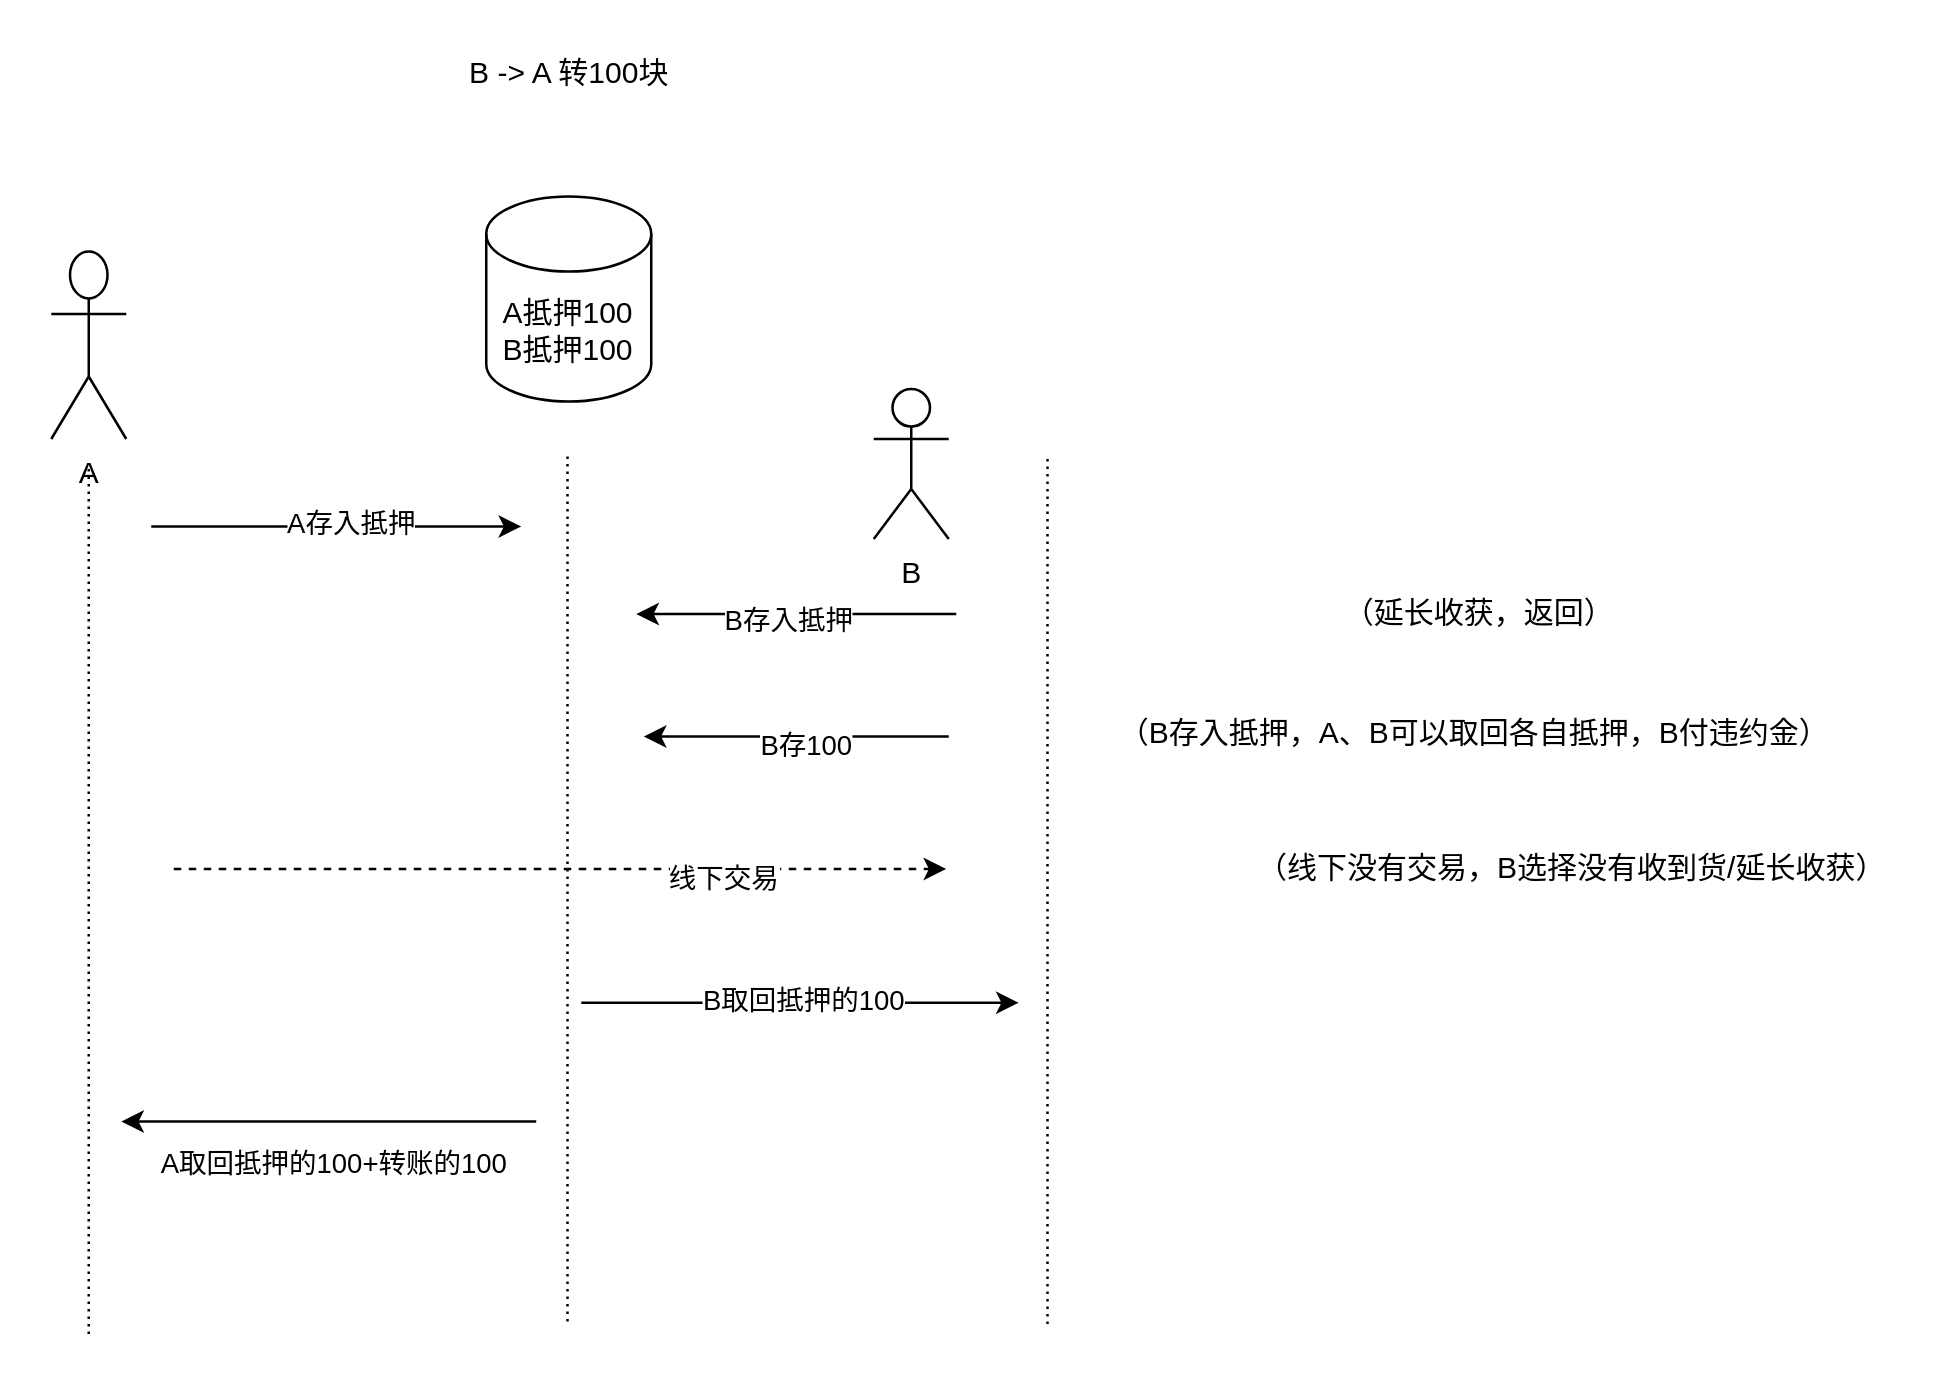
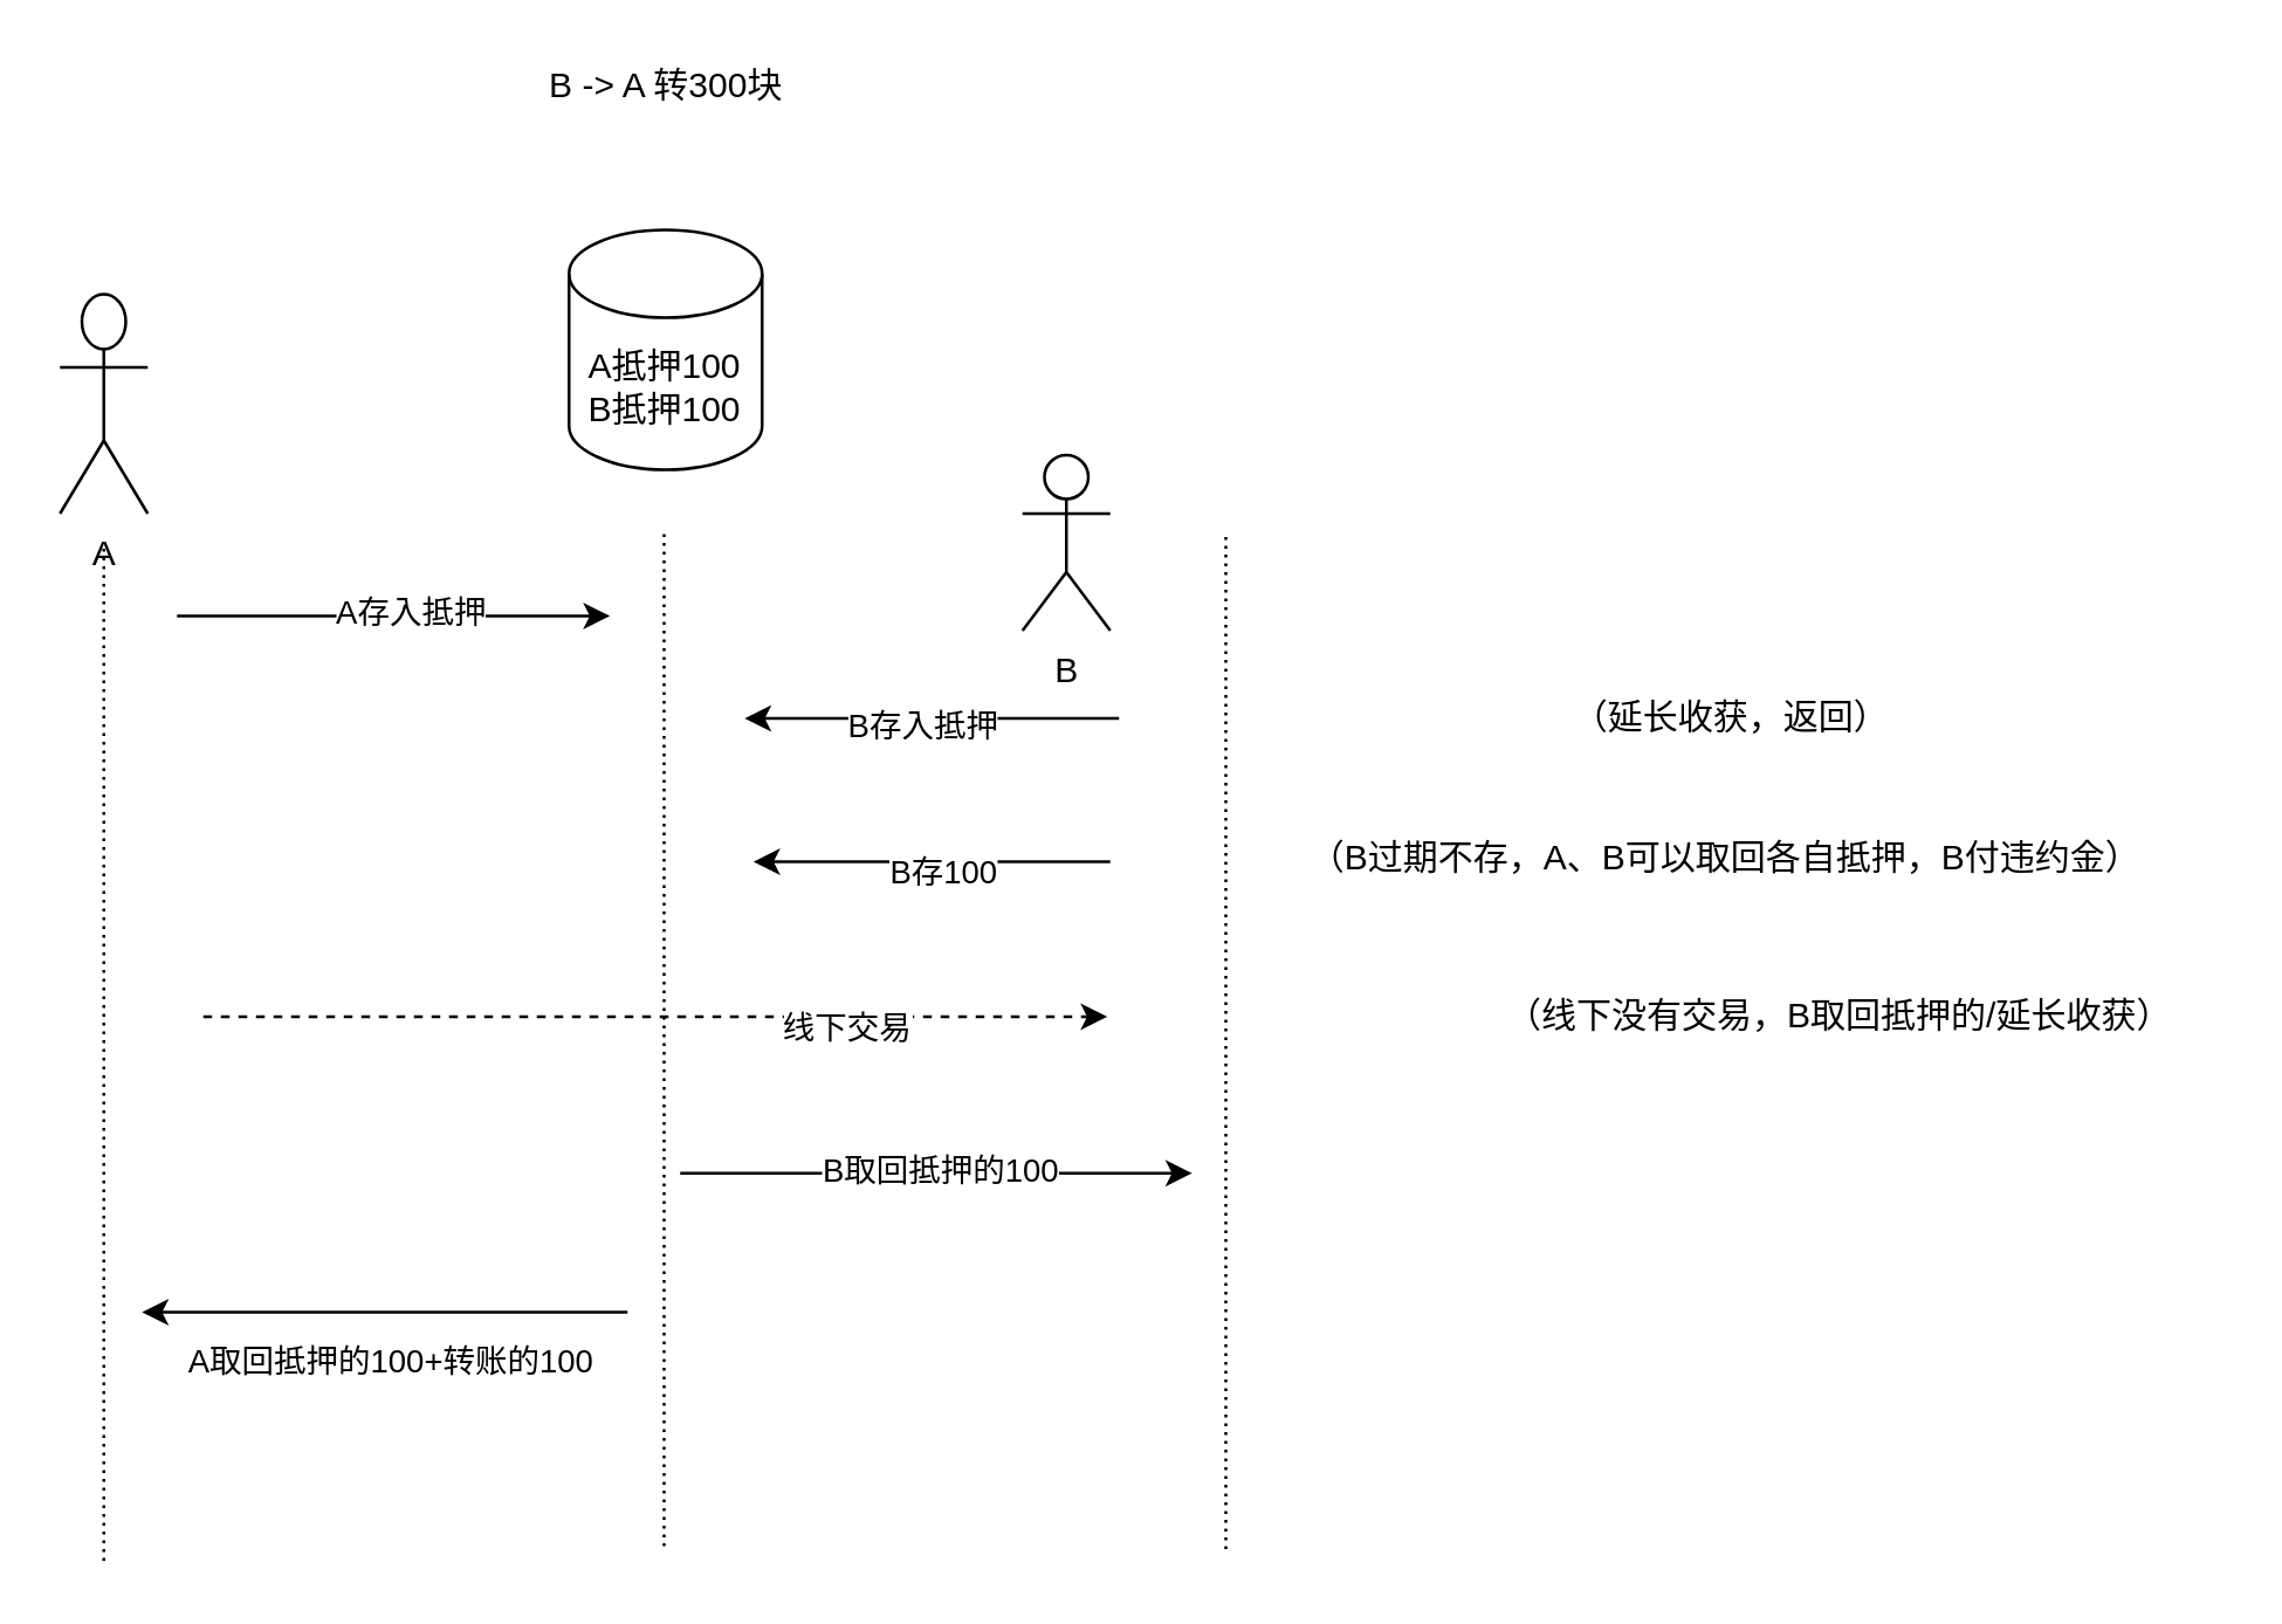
- <mxCell id="4" value="B -&amp;gt; A 转100块" style="text;html=1;align=center;verticalAlign=middle;resizable=0;points=[];autosize=1;strokeColor=none;" vertex="1" parent="1"><mxGeometry x="182" y="20" width="90" height="18" as="geometry" /></mxCell>
+ <mxCell id="4" value="B -&amp;gt; A 转300块" style="text;html=1;align=center;verticalAlign=middle;resizable=0;points=[];autosize=1;strokeColor=none;" vertex="1" parent="1"><mxGeometry x="182" y="20" width="90" height="18" as="geometry" /></mxCell>
- <mxCell id="14" value="（B存入抵押，A、B可以取回各自抵押，B付违约金）" style="text;html=1;align=center;verticalAlign=middle;resizable=0;points=[];autosize=1;strokeColor=none;" vertex="1" parent="1"><mxGeometry x="442" y="284" width="294" height="18" as="geometry" /></mxCell>
+ <mxCell id="14" value="（B过期不存，A、B可以取回各自抵押，B付违约金）" style="text;html=1;align=center;verticalAlign=middle;resizable=0;points=[];autosize=1;strokeColor=none;" vertex="1" parent="1"><mxGeometry x="442" y="284" width="294" height="18" as="geometry" /></mxCell>
- <mxCell id="15" value="（线下没有交易，B选择没有收到货/延长收获）" style="text;html=1;align=center;verticalAlign=middle;resizable=0;points=[];autosize=1;strokeColor=none;" vertex="1" parent="1"><mxGeometry x="497" y="338" width="261" height="18" as="geometry" /></mxCell>
+ <mxCell id="15" value="（线下没有交易，B取回抵押的/延长收获）" style="text;html=1;align=center;verticalAlign=middle;resizable=0;points=[];autosize=1;strokeColor=none;" vertex="1" parent="1"><mxGeometry x="497" y="338" width="261" height="18" as="geometry" /></mxCell>
